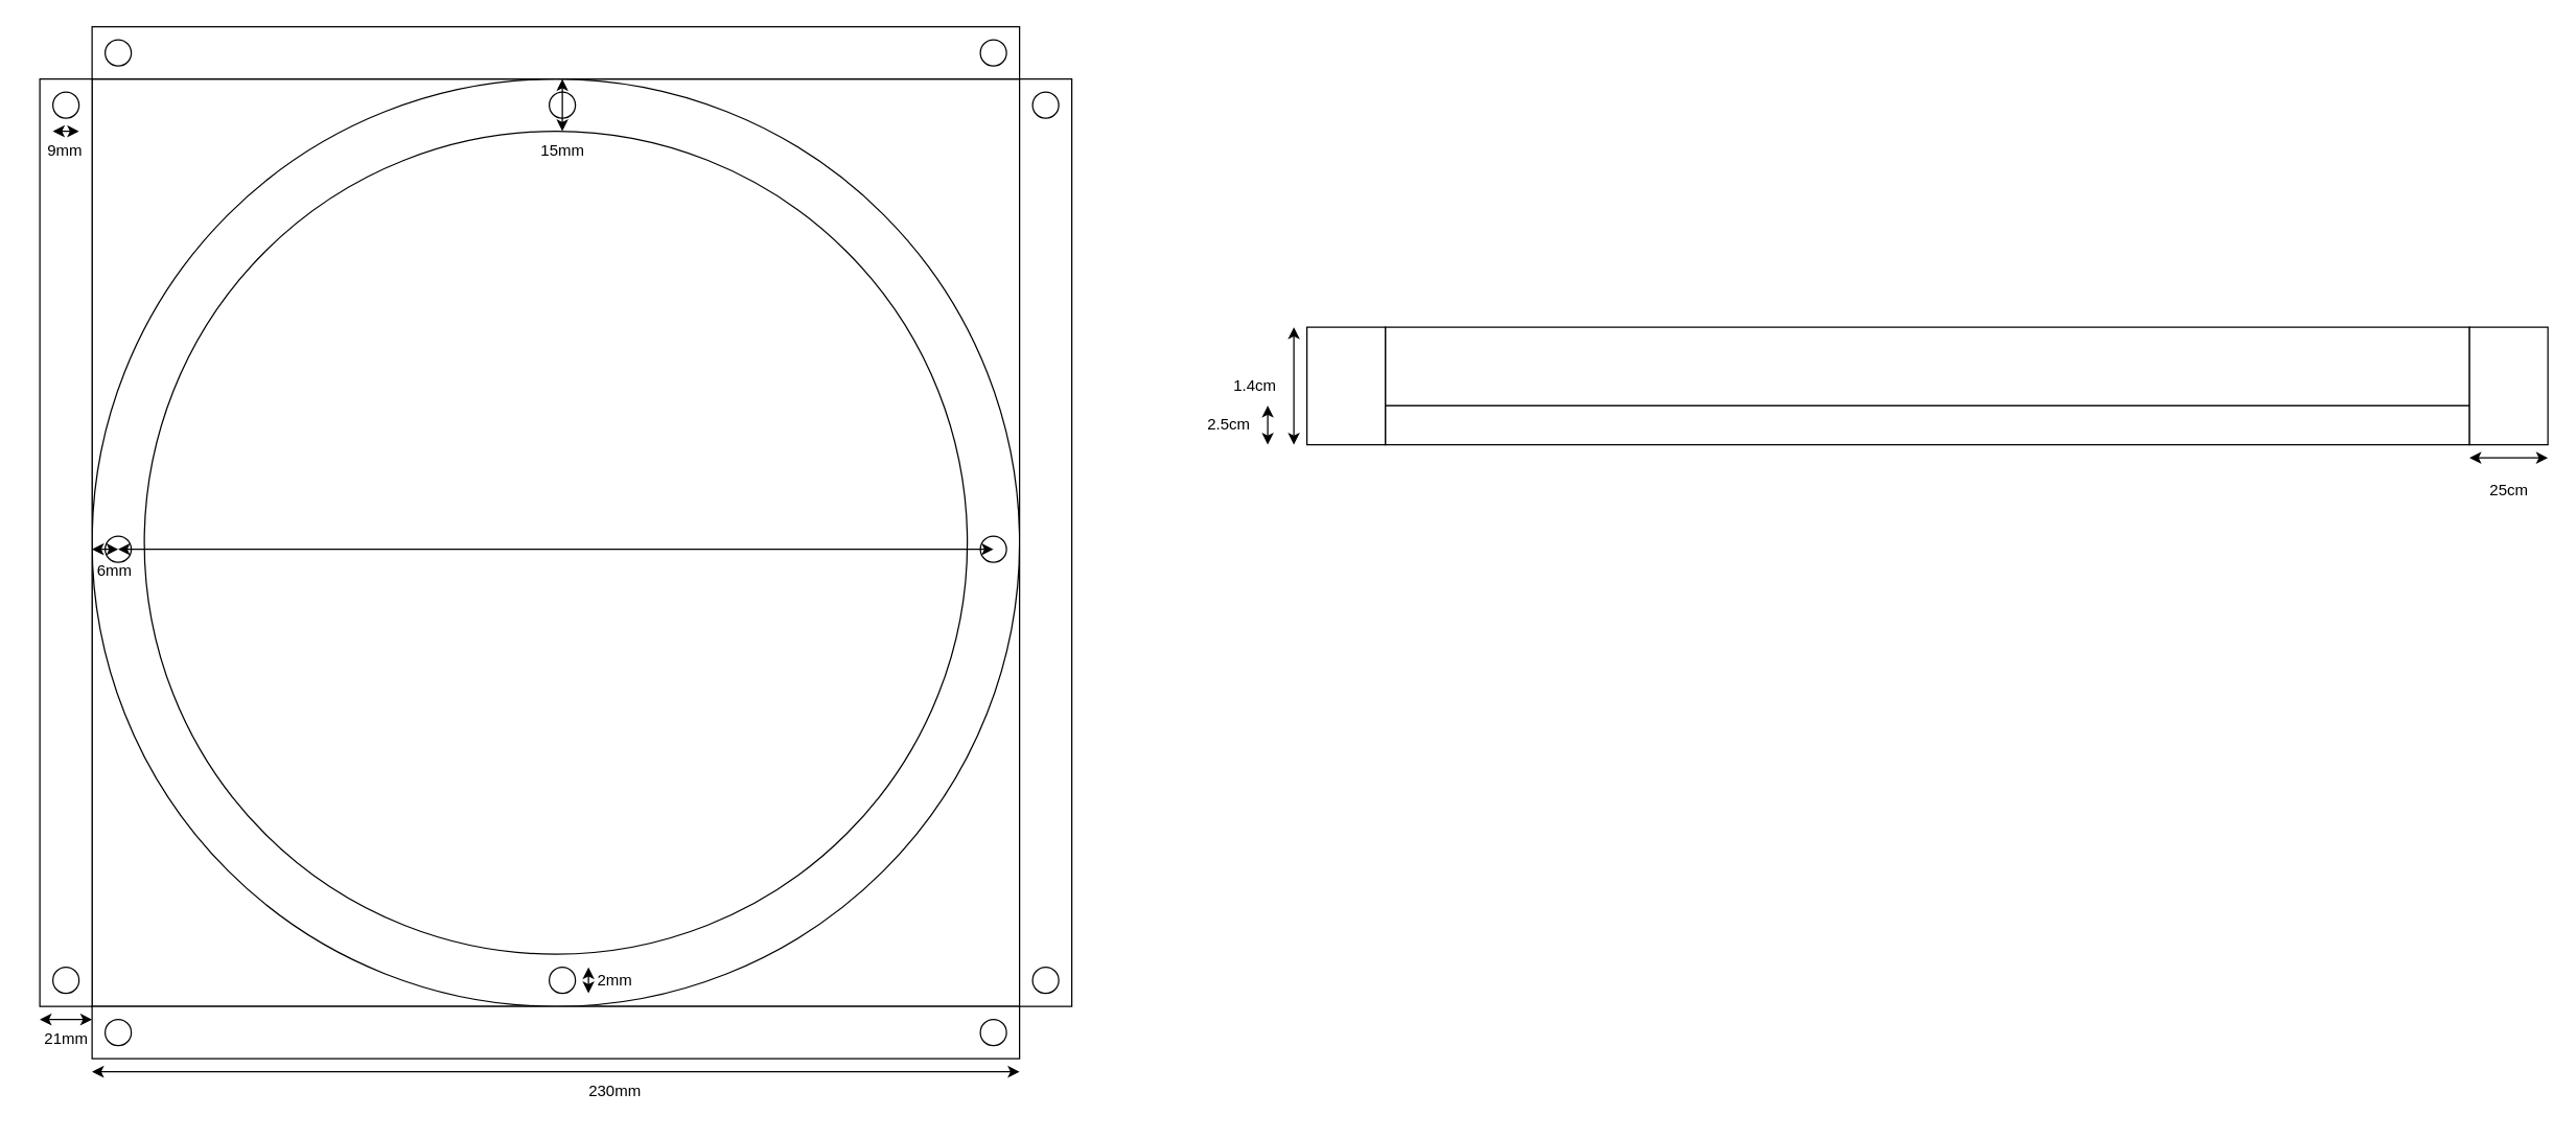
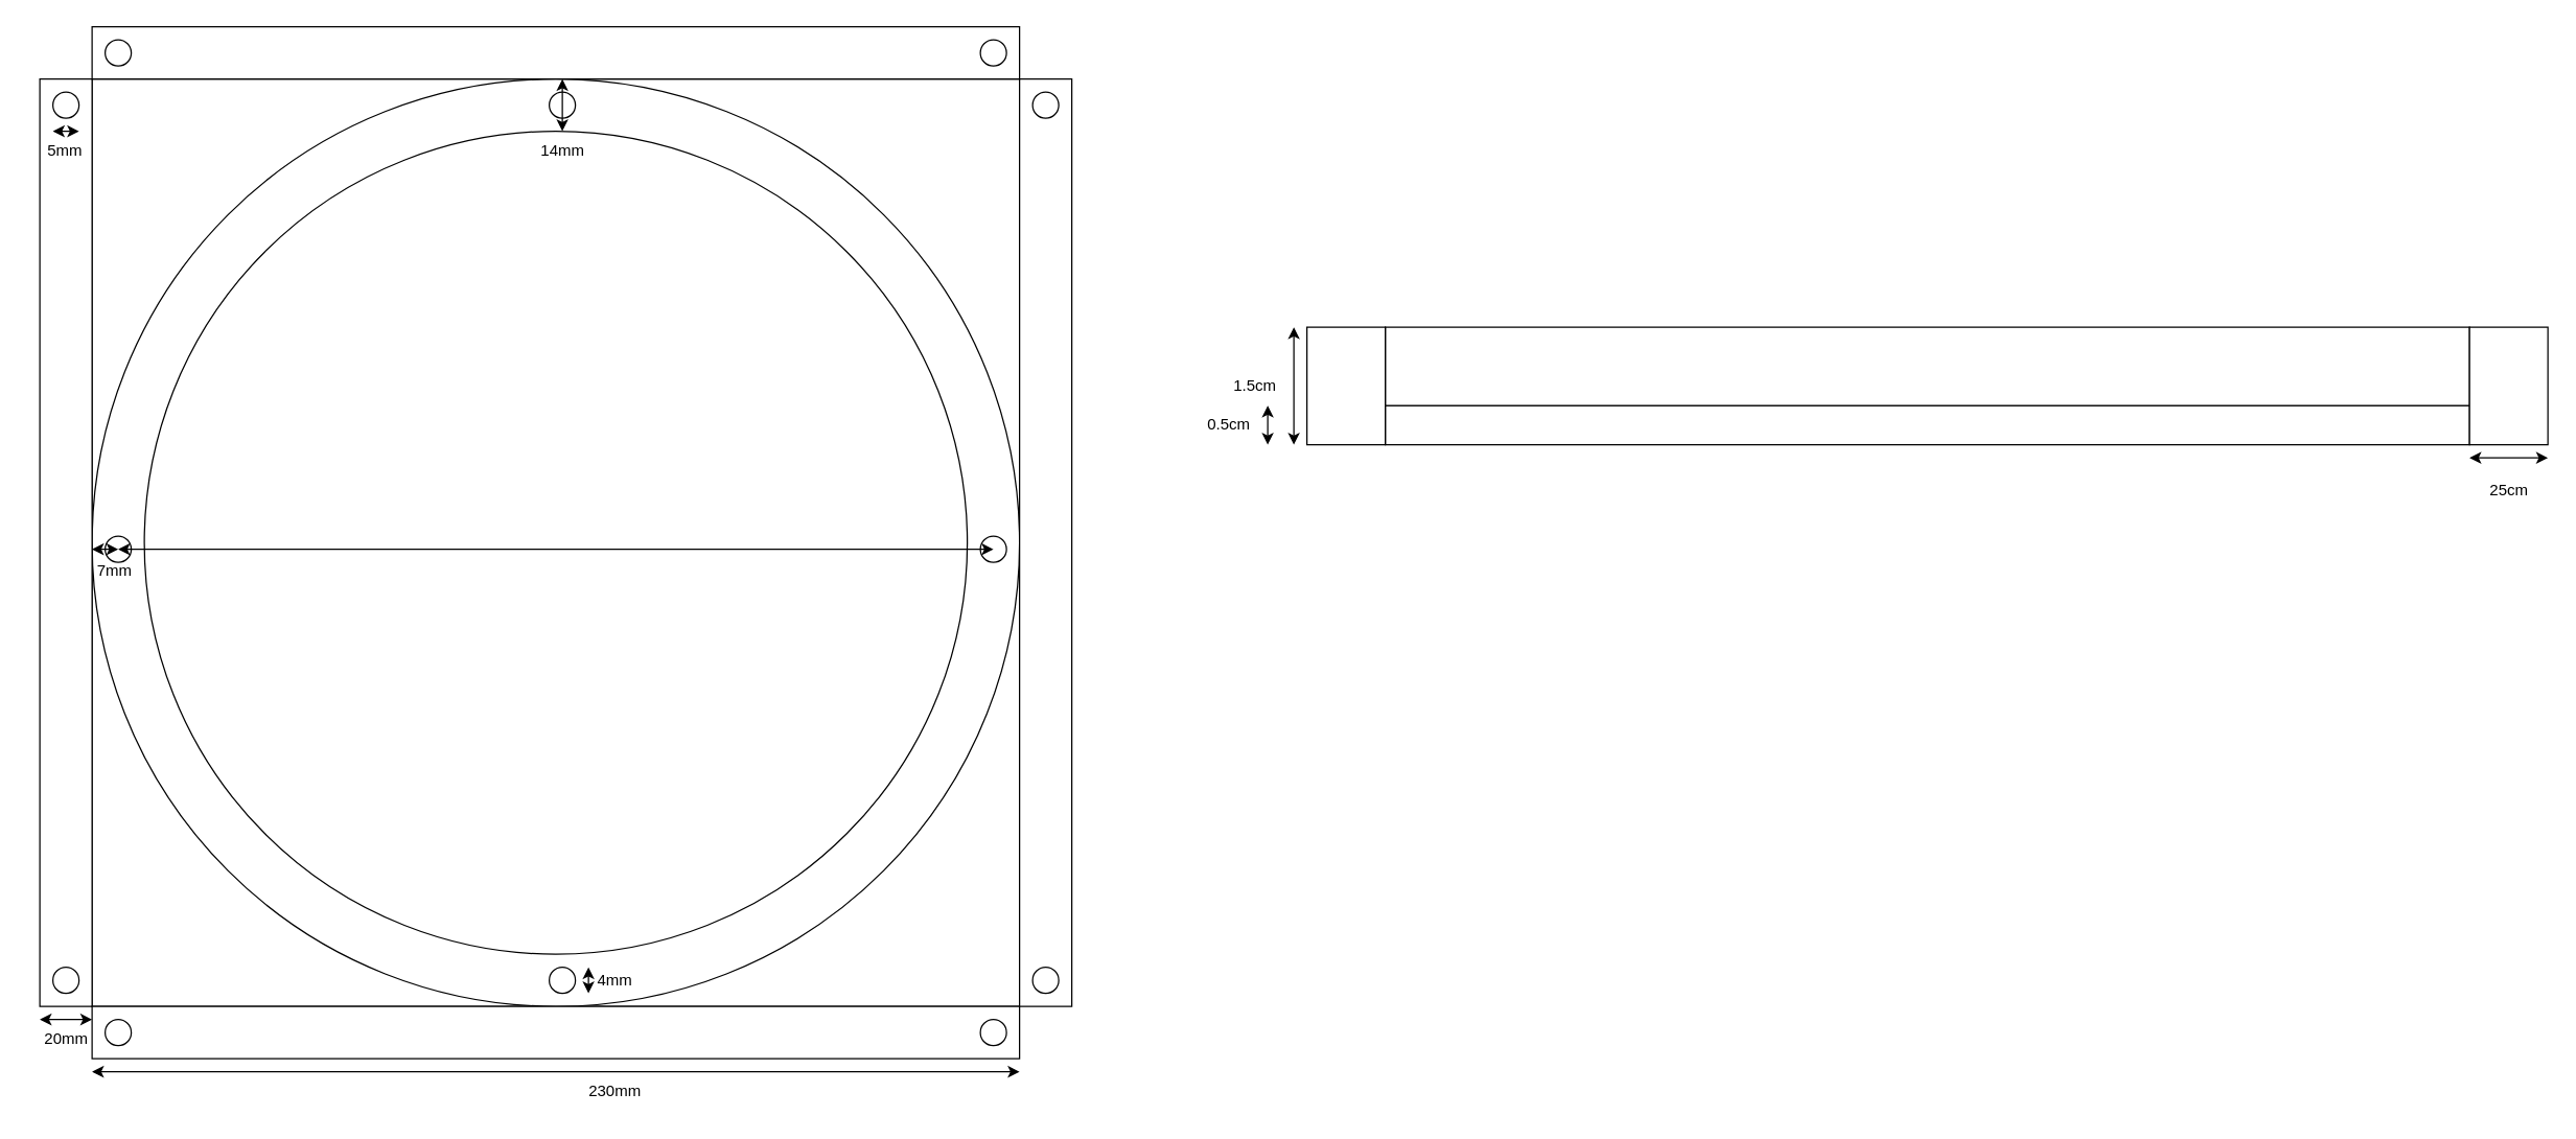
- <mxCell id="17" value="9mm" style="text;html=1;align=center;verticalAlign=middle;resizable=0;points=[];autosize=1;strokeColor=none;fillColor=none;" vertex="1" parent="1"><mxGeometry x="24" y="100" width="50" height="30" as="geometry" /></mxCell>
+ <mxCell id="17" value="5mm" style="text;html=1;align=center;verticalAlign=middle;resizable=0;points=[];autosize=1;strokeColor=none;fillColor=none;" vertex="1" parent="1"><mxGeometry x="24" y="100" width="50" height="30" as="geometry" /></mxCell>
- <mxCell id="27" value="15mm" style="text;html=1;align=center;verticalAlign=middle;resizable=0;points=[];autosize=1;strokeColor=none;fillColor=none;" vertex="1" parent="1"><mxGeometry x="400" y="100" width="60" height="30" as="geometry" /></mxCell>
+ <mxCell id="27" value="14mm" style="text;html=1;align=center;verticalAlign=middle;resizable=0;points=[];autosize=1;strokeColor=none;fillColor=none;" vertex="1" parent="1"><mxGeometry x="400" y="100" width="60" height="30" as="geometry" /></mxCell>
- <mxCell id="37" value="1.4cm" style="text;html=1;align=center;verticalAlign=middle;resizable=0;points=[];autosize=1;strokeColor=none;fillColor=none;" vertex="1" parent="1"><mxGeometry x="930" y="280" width="60" height="30" as="geometry" /></mxCell>
+ <mxCell id="37" value="1.5cm" style="text;html=1;align=center;verticalAlign=middle;resizable=0;points=[];autosize=1;strokeColor=none;fillColor=none;" vertex="1" parent="1"><mxGeometry x="930" y="280" width="60" height="30" as="geometry" /></mxCell>
- <mxCell id="39" value="2.5cm" style="text;html=1;align=center;verticalAlign=middle;resizable=0;points=[];autosize=1;strokeColor=none;fillColor=none;" vertex="1" parent="1"><mxGeometry x="910" y="310" width="60" height="30" as="geometry" /></mxCell>
+ <mxCell id="39" value="0.5cm" style="text;html=1;align=center;verticalAlign=middle;resizable=0;points=[];autosize=1;strokeColor=none;fillColor=none;" vertex="1" parent="1"><mxGeometry x="910" y="310" width="60" height="30" as="geometry" /></mxCell>
- <mxCell id="29" value="6mm" style="text;html=1;align=center;verticalAlign=middle;resizable=0;points=[];autosize=1;strokeColor=none;fillColor=none;" vertex="1" parent="1"><mxGeometry x="62" y="422" width="50" height="30" as="geometry" /></mxCell>
+ <mxCell id="29" value="7mm" style="text;html=1;align=center;verticalAlign=middle;resizable=0;points=[];autosize=1;strokeColor=none;fillColor=none;" vertex="1" parent="1"><mxGeometry x="62" y="422" width="50" height="30" as="geometry" /></mxCell>
- <mxCell id="16" value="2mm" style="text;html=1;align=center;verticalAlign=middle;resizable=0;points=[];autosize=1;strokeColor=none;fillColor=none;" vertex="1" parent="1"><mxGeometry x="445" y="735" width="50" height="30" as="geometry" /></mxCell>
+ <mxCell id="16" value="4mm" style="text;html=1;align=center;verticalAlign=middle;resizable=0;points=[];autosize=1;strokeColor=none;fillColor=none;" vertex="1" parent="1"><mxGeometry x="445" y="735" width="50" height="30" as="geometry" /></mxCell>
- <mxCell id="33" value="21mm" style="text;html=1;align=center;verticalAlign=middle;resizable=0;points=[];autosize=1;strokeColor=none;fillColor=none;" vertex="1" parent="1"><mxGeometry x="20" y="780" width="60" height="30" as="geometry" /></mxCell>
+ <mxCell id="33" value="20mm" style="text;html=1;align=center;verticalAlign=middle;resizable=0;points=[];autosize=1;strokeColor=none;fillColor=none;" vertex="1" parent="1"><mxGeometry x="20" y="780" width="60" height="30" as="geometry" /></mxCell>
